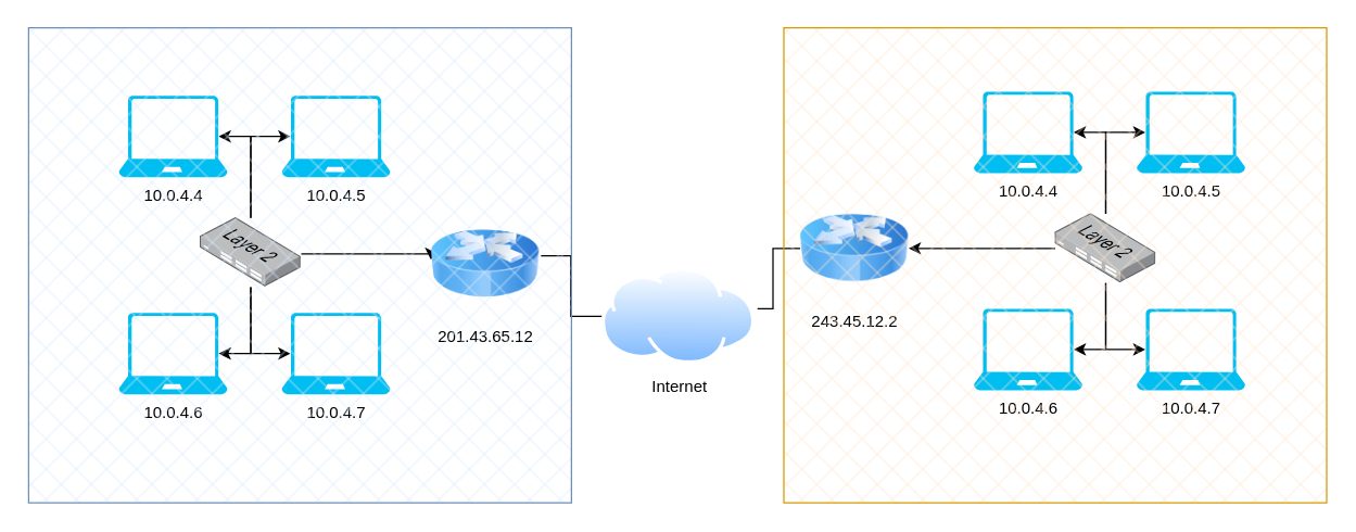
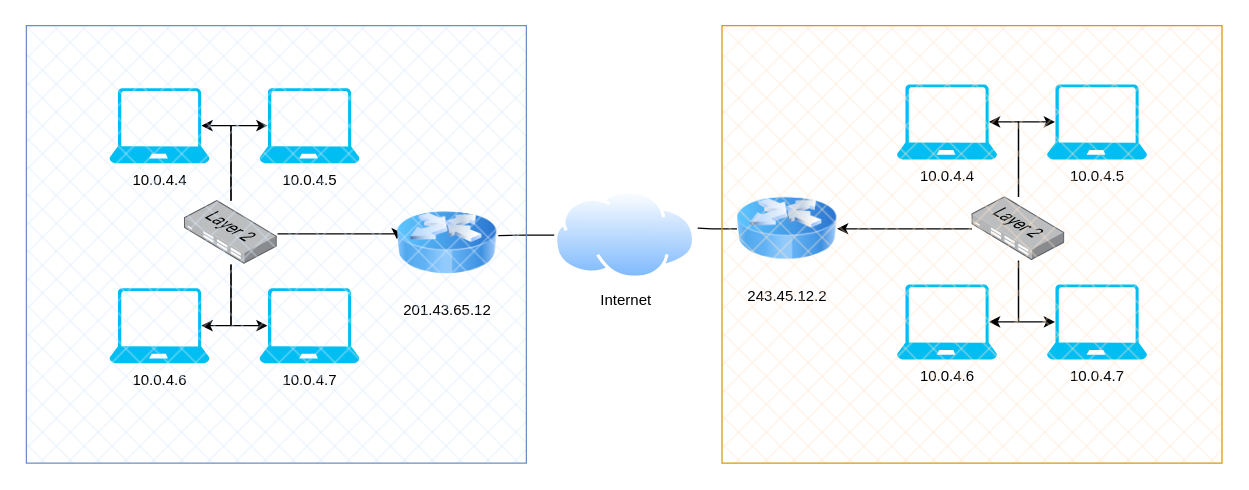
- <mxCell id="16" value="Internet" style="aspect=fixed;perimeter=ellipsePerimeter;html=1;align=center;shadow=0;dashed=0;spacingTop=3;image;image=img/lib/active_directory/internet_cloud.svg;" vertex="1" parent="1"><mxGeometry x="443" y="196.75" width="113.1" height="71.25" as="geometry" /></mxCell>
+ <mxCell id="16" value="Internet" style="aspect=fixed;perimeter=ellipsePerimeter;html=1;align=center;shadow=0;dashed=0;spacingTop=3;image;image=img/lib/active_directory/internet_cloud.svg;" vertex="1" parent="1"><mxGeometry x="443" y="151.75" width="113.1" height="71.25" as="geometry" /></mxCell>
